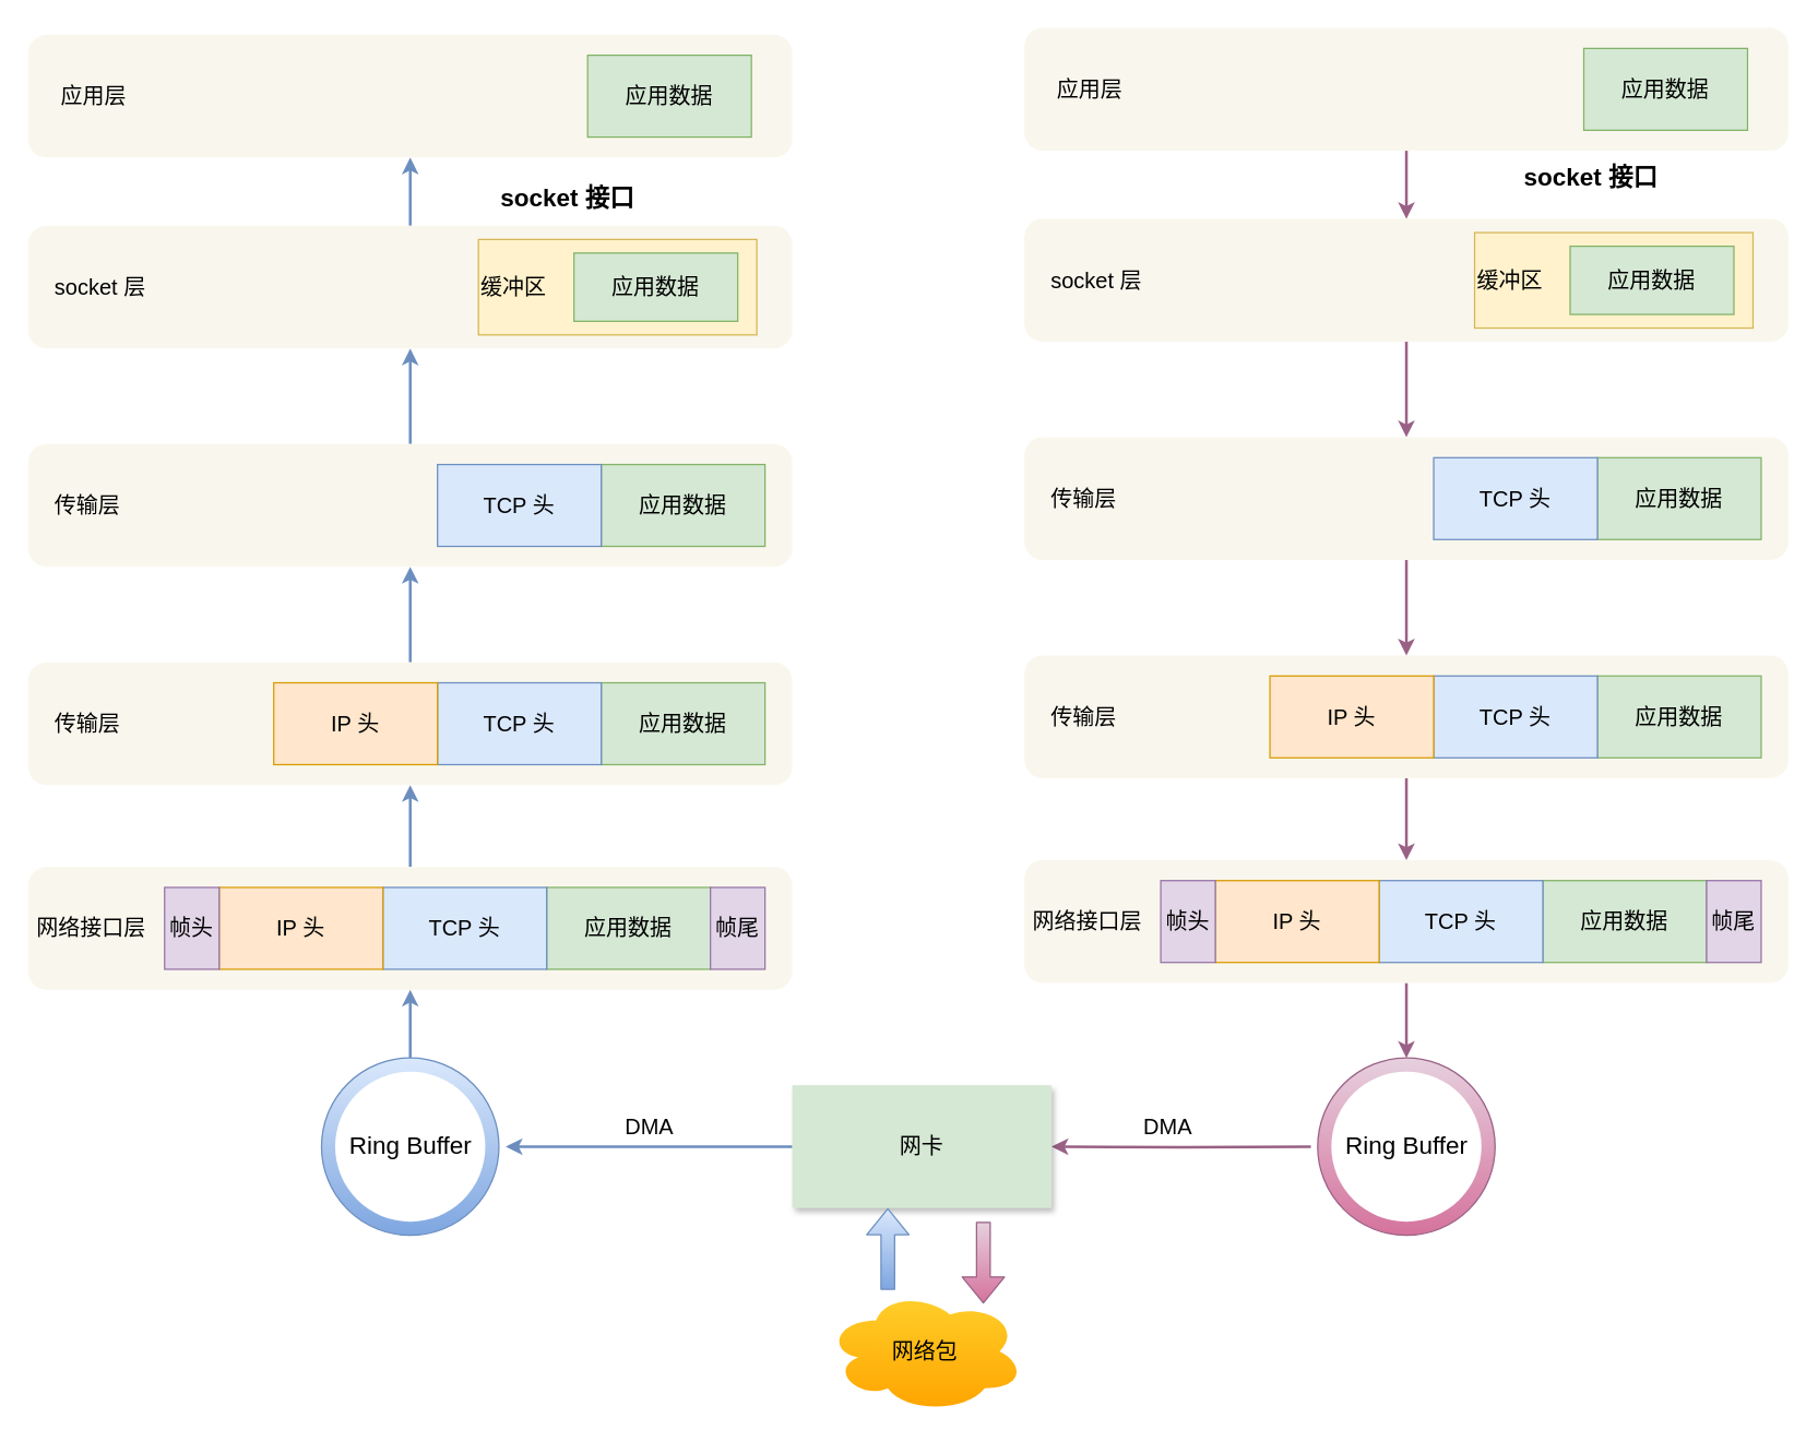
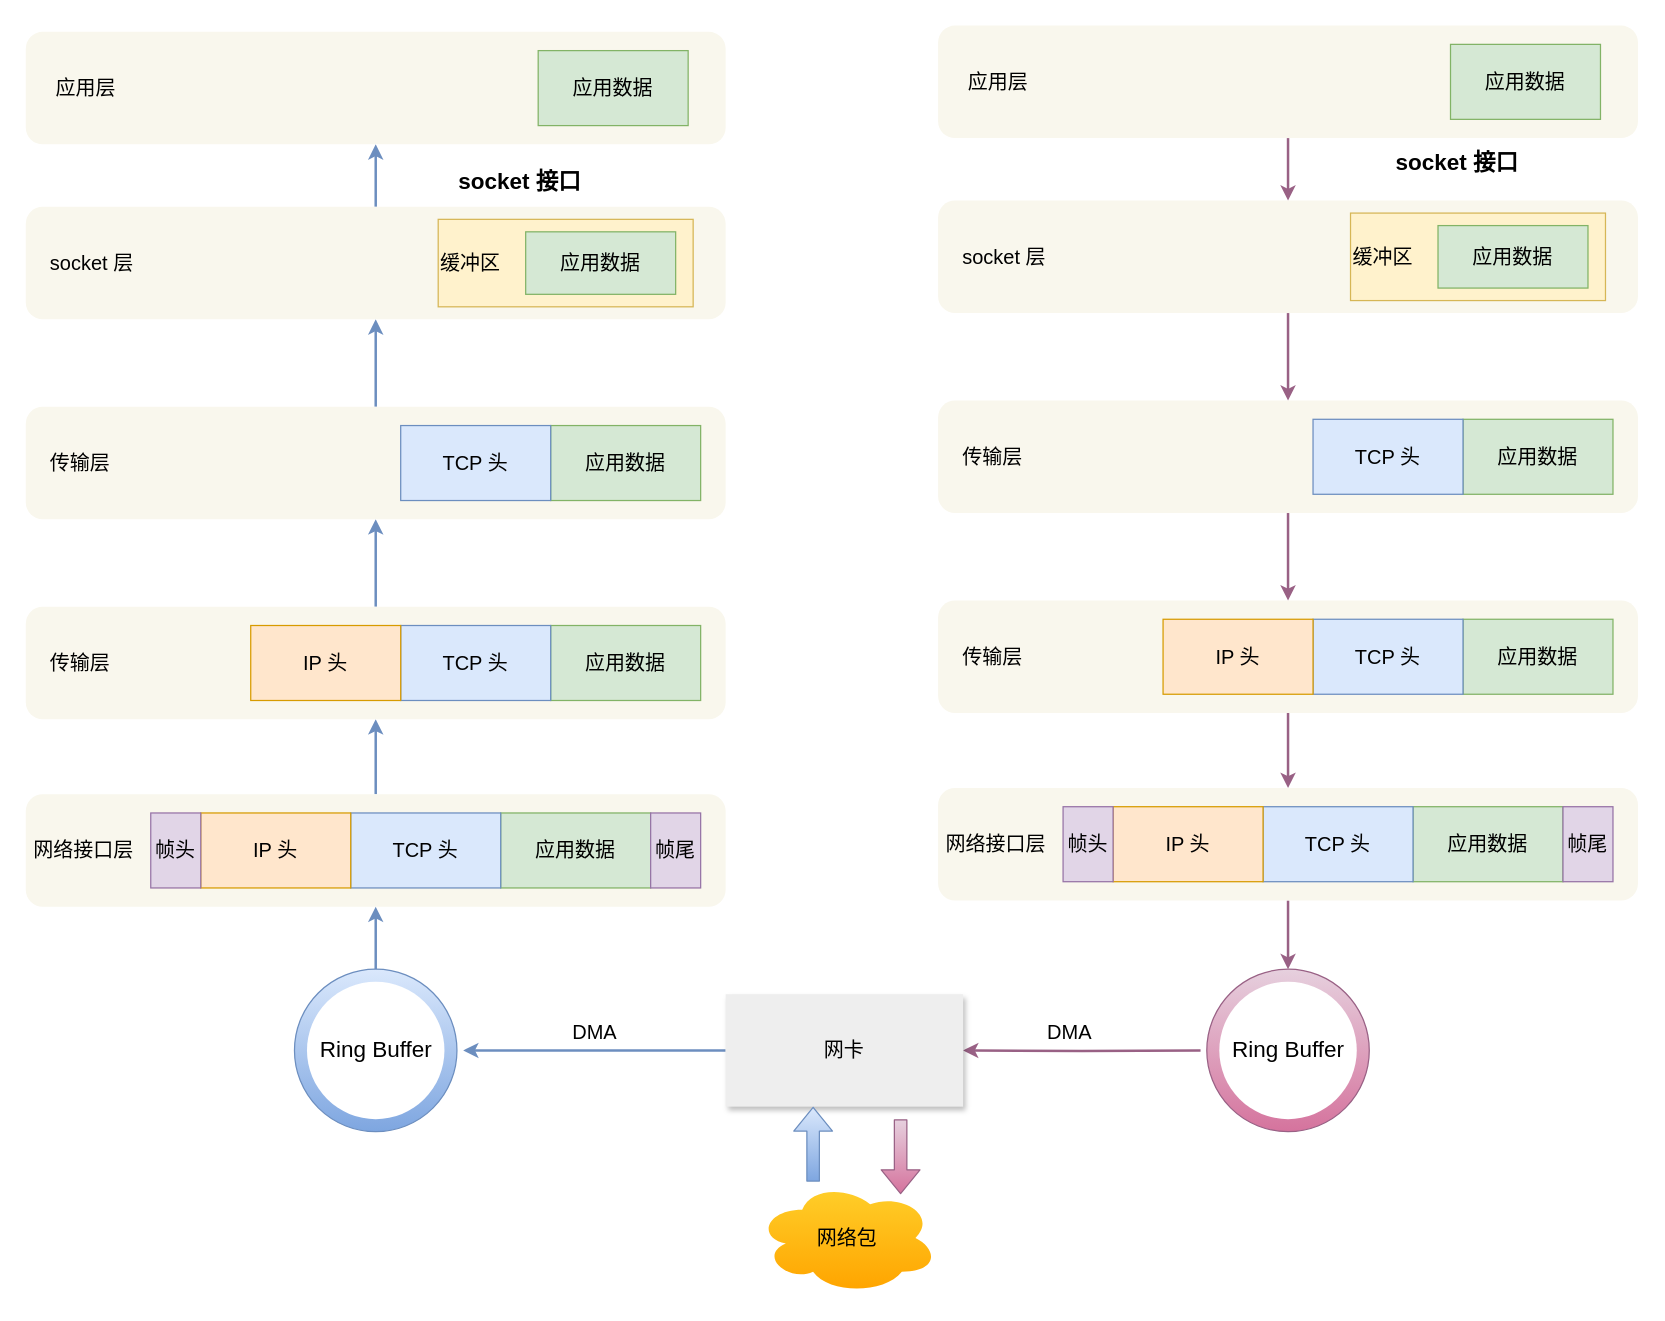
- <mxCell id="58" value="网卡" style="rounded=0;whiteSpace=wrap;html=1;shadow=1;fontSize=16;align=center;direction=south;fillColor=#d5e8d4;strokeColor=none;" vertex="1" parent="1"><mxGeometry x="580" y="795" width="190" height="90" as="geometry" /></mxCell>
+ <mxCell id="58" value="网卡" style="rounded=0;whiteSpace=wrap;html=1;shadow=1;fontSize=16;align=center;direction=south;fillColor=#eeeeee;strokeColor=none;" vertex="1" parent="1"><mxGeometry x="580" y="795" width="190" height="90" as="geometry" /></mxCell>
